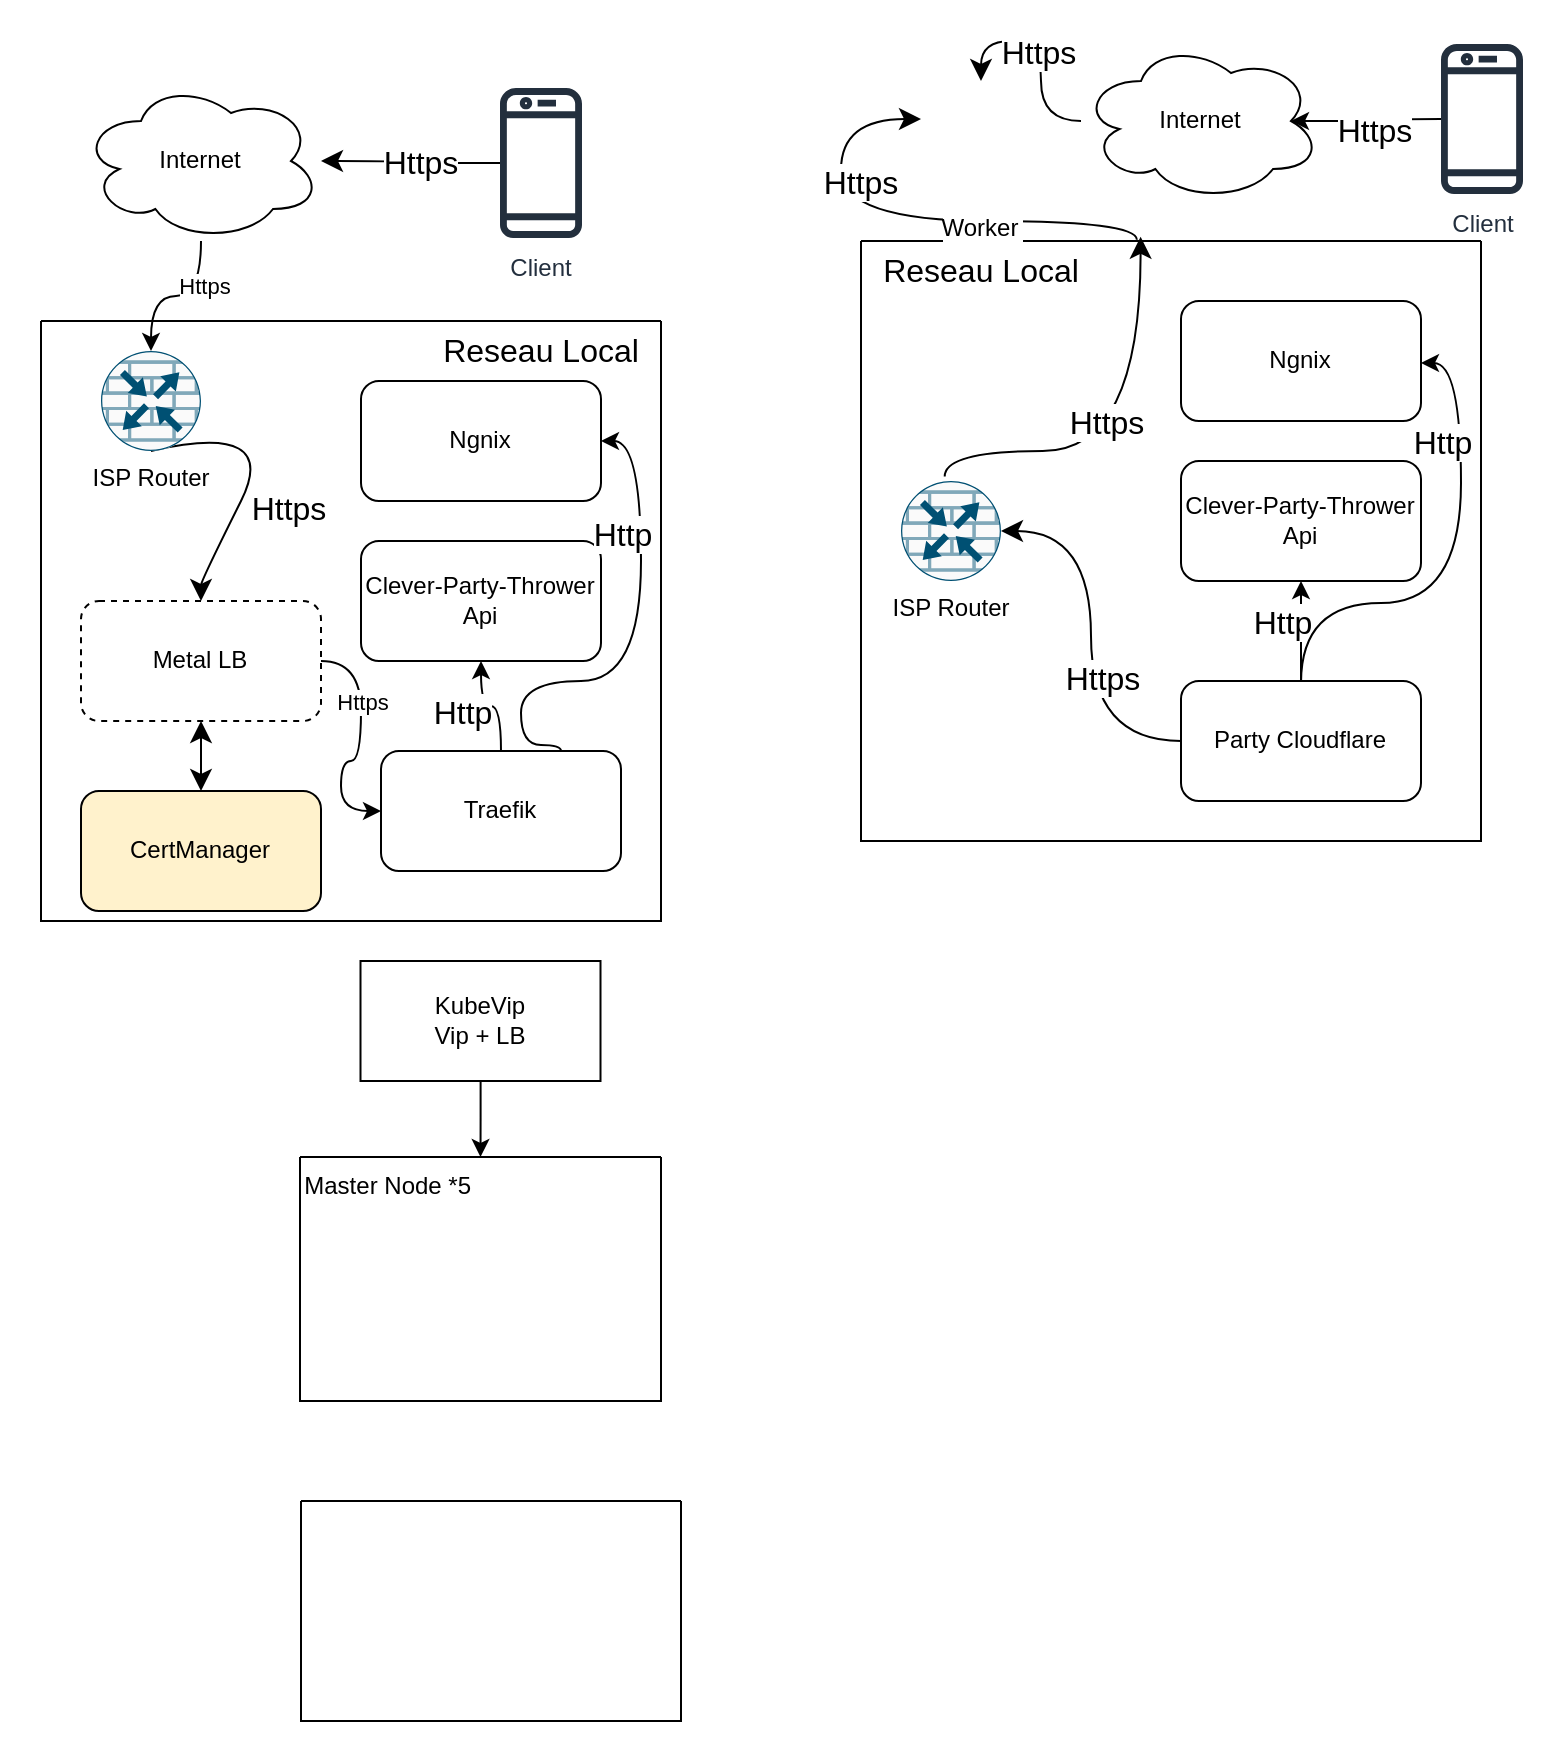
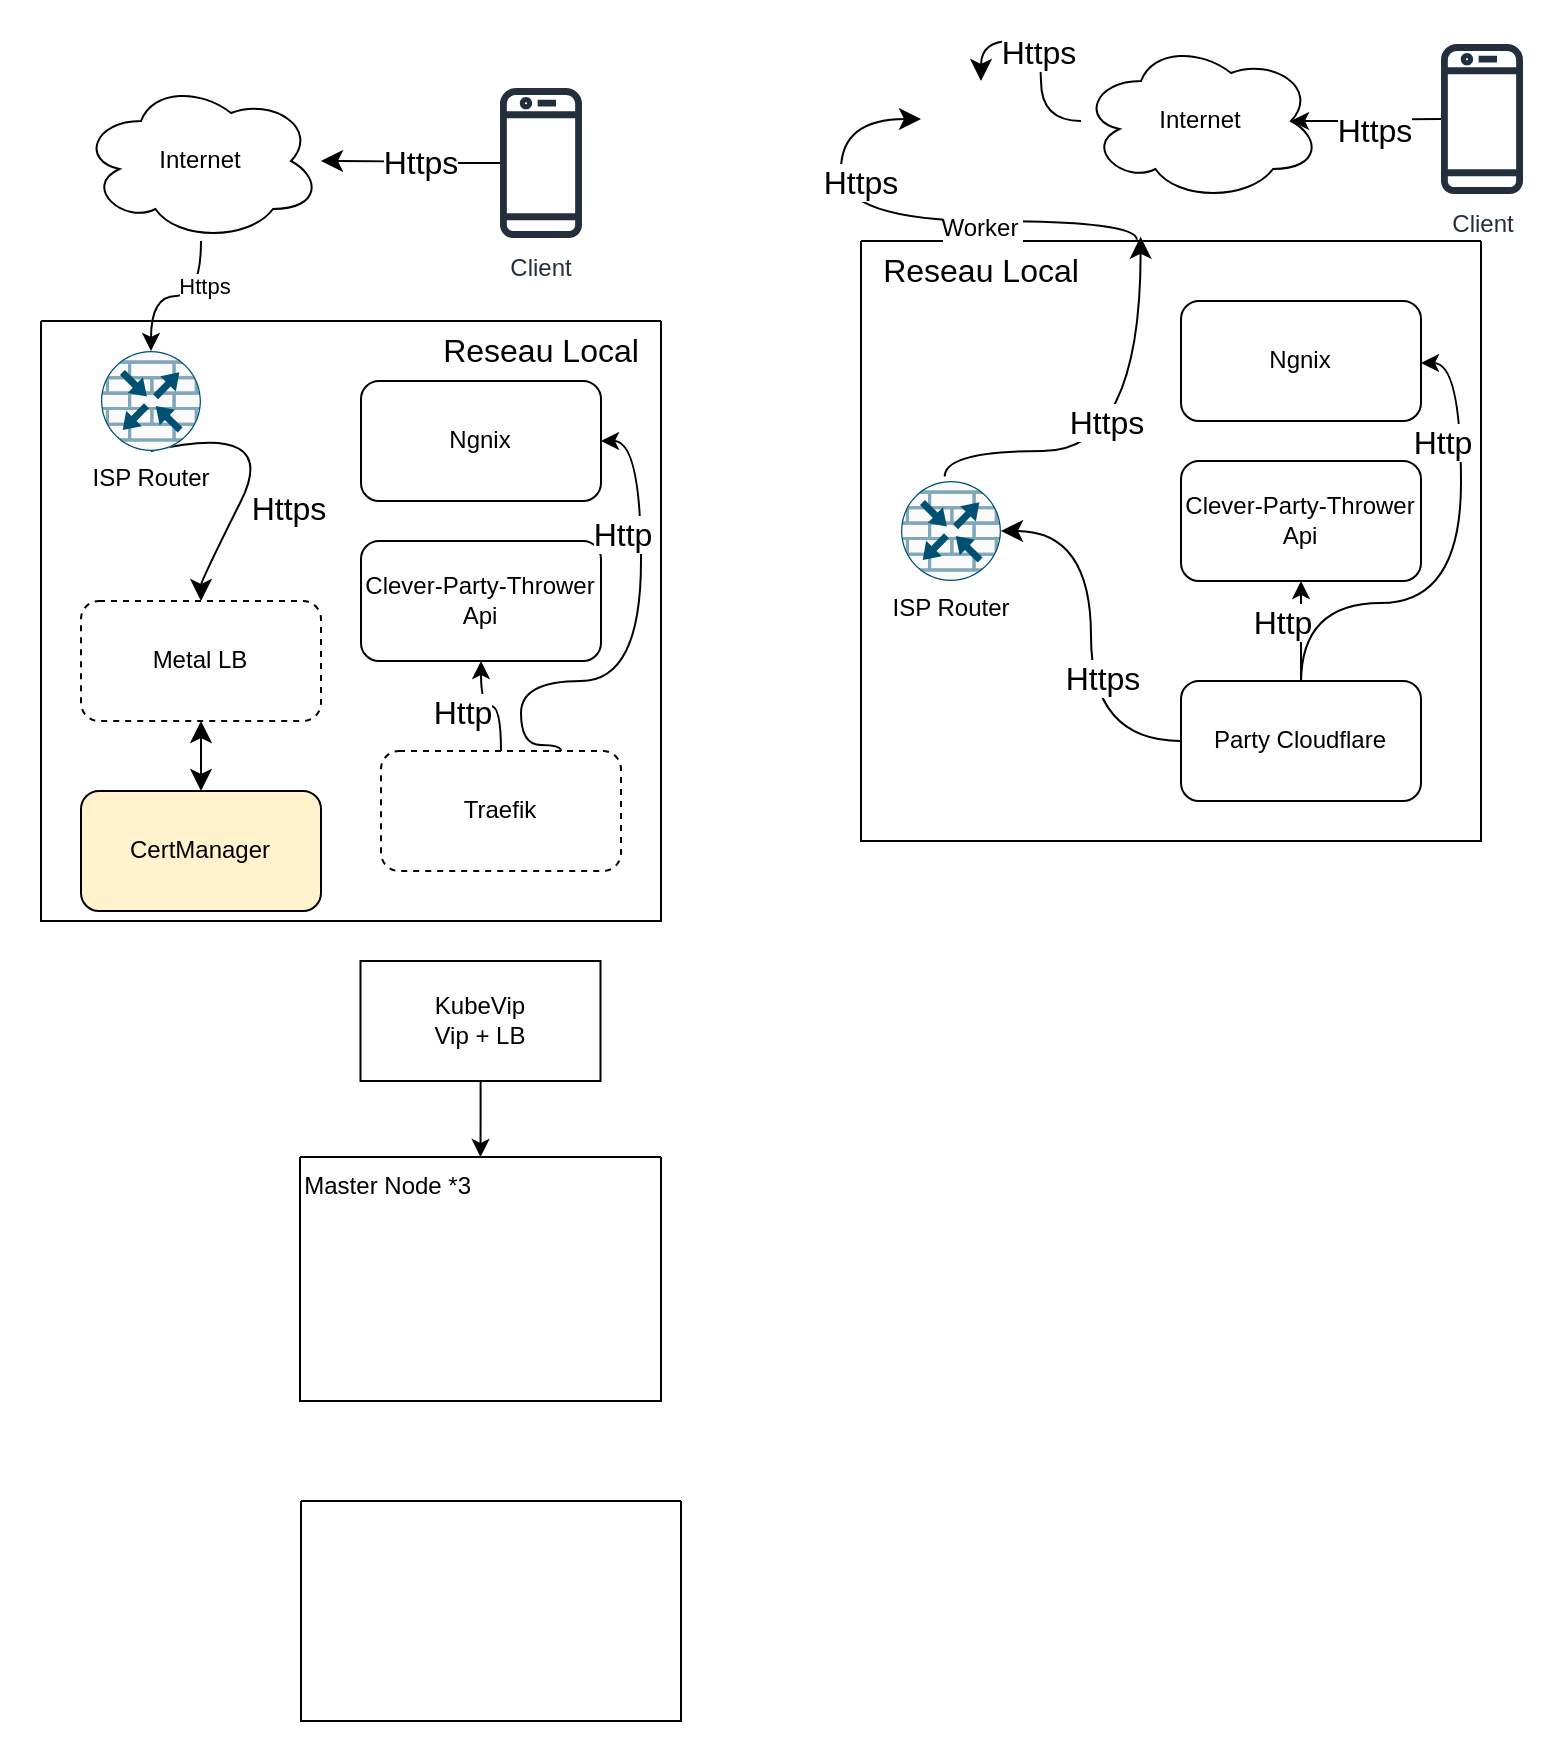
- <mxCell id="41" style="edgeStyle=orthogonalEdgeStyle;rounded=0;orthogonalLoop=1;jettySize=auto;html=1;entryX=0;entryY=0.5;entryDx=0;entryDy=0;curved=1;" edge="1" parent="27" source="43" target="34"><mxGeometry relative="1" as="geometry" /></mxCell>
- <mxCell id="42" value="Https" style="edgeLabel;html=1;align=center;verticalAlign=middle;resizable=0;points=[];" vertex="1" connectable="0" parent="41"><mxGeometry x="-0.092" y="-2" relative="1" as="geometry"><mxPoint x="2" y="-17" as="offset" /></mxGeometry></mxCell>
- <mxCell id="34" value="Traefik" style="rounded=1;whiteSpace=wrap;html=1;" vertex="1" parent="27"><mxGeometry x="170" y="215" width="120" height="60" as="geometry" /></mxCell>
+ <mxCell id="34" value="Traefik" style="rounded=1;whiteSpace=wrap;html=1;dashed=1;" vertex="1" parent="27"><mxGeometry x="170" y="215" width="120" height="60" as="geometry" /></mxCell>
- <mxCell id="48" value="Master Node *5&amp;nbsp;" style="text;html=1;align=center;verticalAlign=middle;resizable=0;points=[];autosize=1;strokeColor=none;fillColor=none;" vertex="1" parent="47"><mxGeometry x="-10" width="110" height="30" as="geometry" /></mxCell>
+ <mxCell id="48" value="Master Node *3&amp;nbsp;" style="text;html=1;align=center;verticalAlign=middle;resizable=0;points=[];autosize=1;strokeColor=none;fillColor=none;" vertex="1" parent="47"><mxGeometry x="-10" width="110" height="30" as="geometry" /></mxCell>
